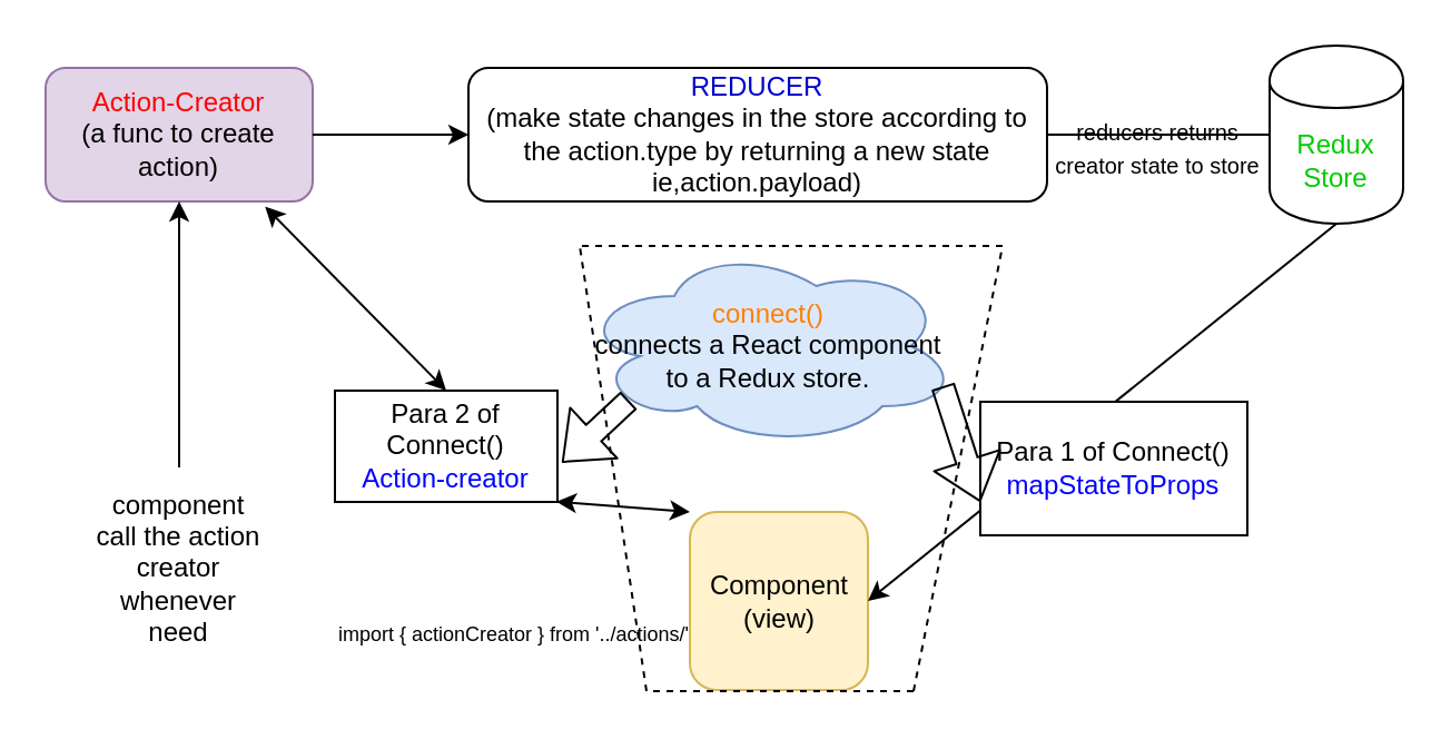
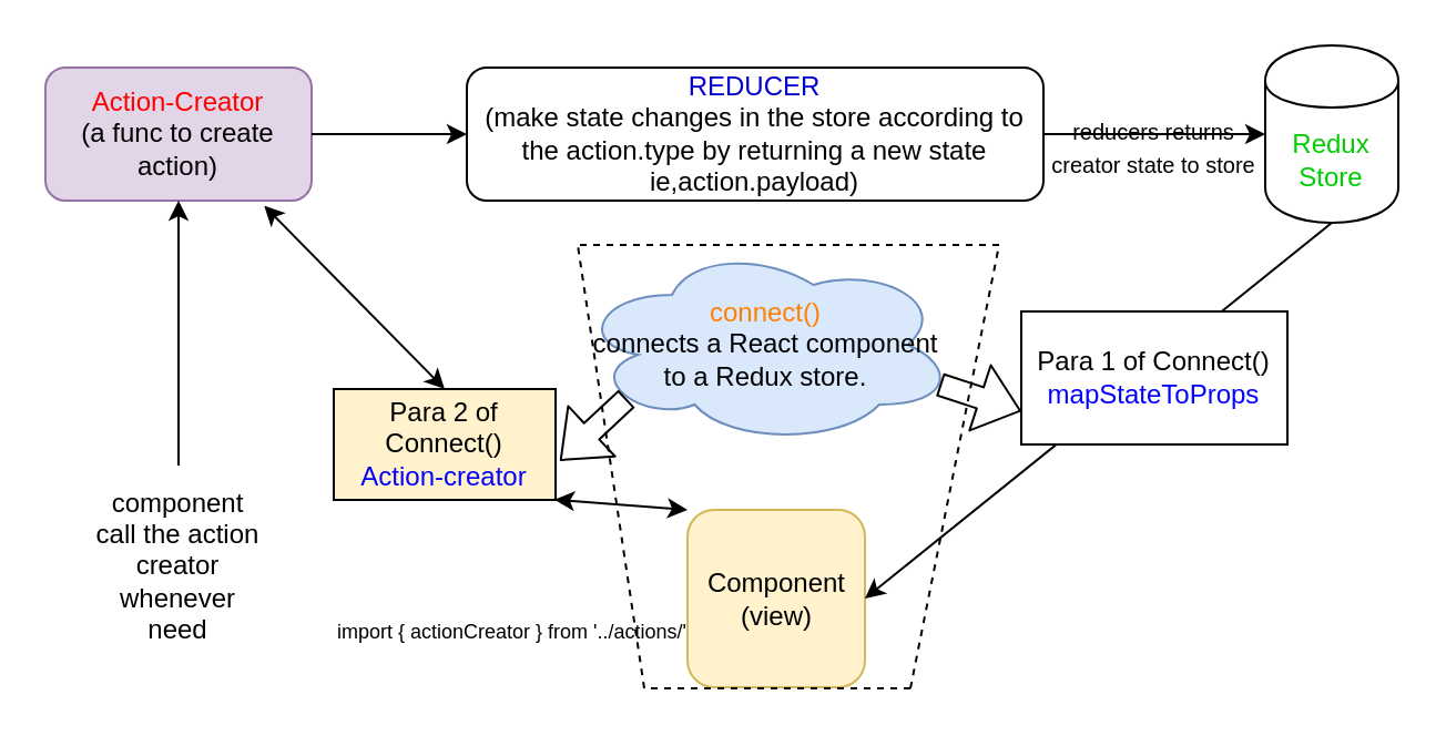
- <mxCell id="8" value="" style="endArrow=none;html=1;entryX=0;entryY=0.5;entryDx=0;entryDy=0;exitX=1;exitY=0.5;exitDx=0;exitDy=0;" edge="1" parent="1" source="5" target="7"><mxGeometry width="50" height="50" relative="1" as="geometry"><mxPoint x="470" y="80" as="sourcePoint" /><mxPoint x="520" y="30" as="targetPoint" /></mxGeometry></mxCell>
+ <mxCell id="8" value="" style="endArrow=classic;html=1;entryX=0;entryY=0.5;entryDx=0;entryDy=0;exitX=1;exitY=0.5;exitDx=0;exitDy=0;" edge="1" parent="1" source="5" target="7"><mxGeometry width="50" height="50" relative="1" as="geometry"><mxPoint x="470" y="80" as="sourcePoint" /><mxPoint x="520" y="30" as="targetPoint" /></mxGeometry></mxCell>
- <mxCell id="16" value="&lt;div&gt;Para 2 of Connect()&lt;/div&gt;&lt;div&gt;&lt;font color=&quot;#0000FF&quot;&gt;Action-creator&lt;/font&gt;&lt;br&gt;&lt;/div&gt;" style="rounded=0;whiteSpace=wrap;html=1;" vertex="1" parent="1"><mxGeometry x="150" y="175" width="100" height="50" as="geometry" /></mxCell>
+ <mxCell id="16" value="&lt;div&gt;Para 2 of Connect()&lt;/div&gt;&lt;div&gt;&lt;font color=&quot;#0000FF&quot;&gt;Action-creator&lt;/font&gt;&lt;br&gt;&lt;/div&gt;" style="rounded=0;whiteSpace=wrap;html=1;fillColor=#fff2cc;" vertex="1" parent="1"><mxGeometry x="150" y="175" width="100" height="50" as="geometry" /></mxCell>
- <mxCell id="14" value="&lt;div&gt;Para 1 of Connect()&lt;/div&gt;&lt;div&gt;&lt;font color=&quot;#0000FF&quot;&gt;mapStateToProps&lt;/font&gt;&lt;/div&gt;" style="rounded=0;whiteSpace=wrap;html=1;" vertex="1" parent="1"><mxGeometry x="440" y="180" width="120" height="60" as="geometry" /></mxCell>
+ <mxCell id="14" value="&lt;div&gt;Para 1 of Connect()&lt;/div&gt;&lt;div&gt;&lt;font color=&quot;#0000FF&quot;&gt;mapStateToProps&lt;/font&gt;&lt;/div&gt;" style="rounded=0;whiteSpace=wrap;html=1;" vertex="1" parent="1"><mxGeometry x="460" y="140" width="120" height="60" as="geometry" /></mxCell>
